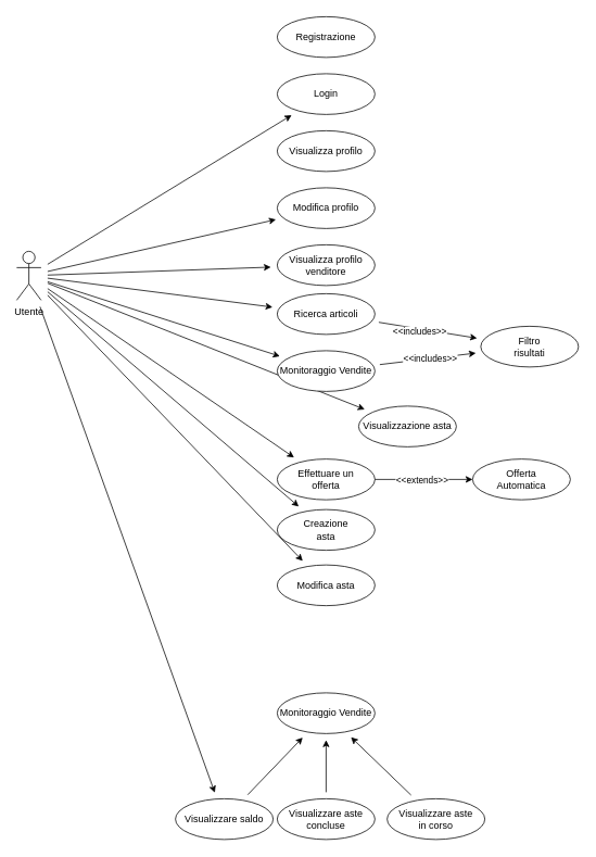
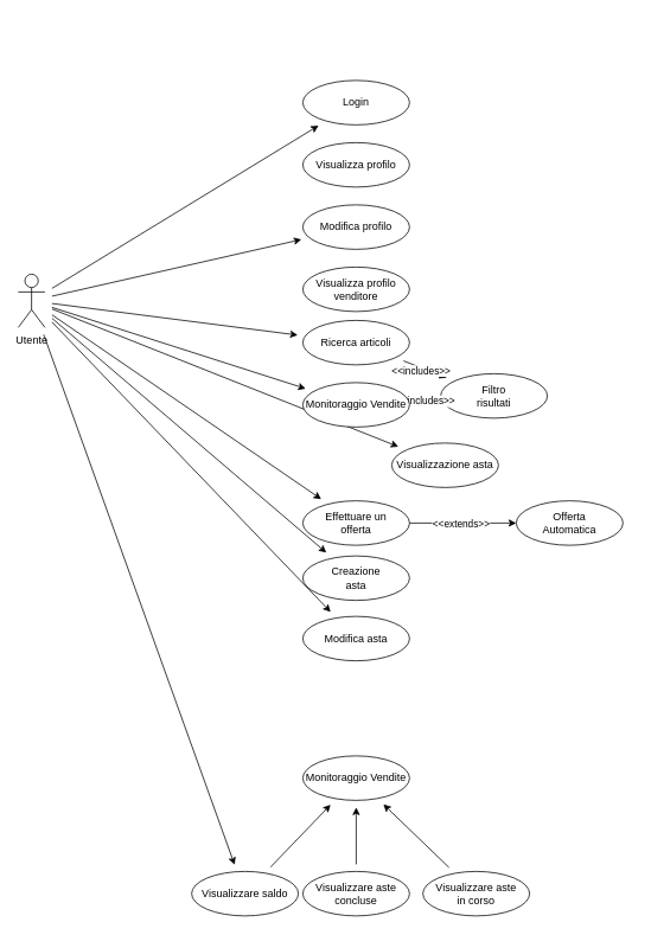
- <mxCell id="13" value="Registrazione" style="ellipse;whiteSpace=wrap;html=1;" vertex="1" parent="1"><mxGeometry x="340" y="20" width="120" height="50" as="geometry" /></mxCell>
- <mxCell id="11" style="edgeStyle=none;rounded=0;orthogonalLoop=1;jettySize=auto;html=1;strokeColor=default;align=center;verticalAlign=middle;fontFamily=Helvetica;fontSize=11;fontColor=default;labelBackgroundColor=default;endArrow=classic;sourcePerimeterSpacing=8;targetPerimeterSpacing=8;" edge="1" parent="1" source="12" target="38"><mxGeometry relative="1" as="geometry" /></mxCell>
- <mxCell id="20" value="Filtro&lt;br&gt;risultati" style="ellipse;whiteSpace=wrap;html=1;" vertex="1" parent="1"><mxGeometry x="590" y="400" width="120" height="50" as="geometry" /></mxCell>
+ <mxCell id="20" value="Filtro&lt;br&gt;risultati" style="ellipse;whiteSpace=wrap;html=1;" vertex="1" parent="1"><mxGeometry x="495" y="420" width="120" height="50" as="geometry" /></mxCell>
